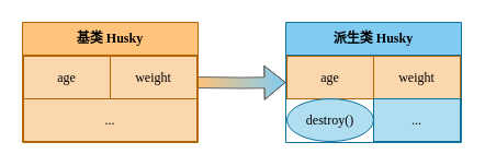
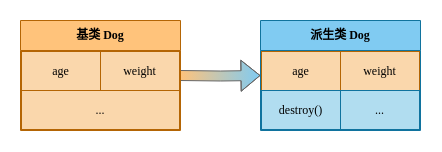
- <mxCell id="3" value="&lt;font face=&quot;consolas&quot;&gt;基类 Husky&lt;/font&gt;" style="swimlane;whiteSpace=wrap;html=1;startSize=30;fillColor=#FFC37B;strokeColor=#b46504;" parent="1" vertex="1"><mxGeometry x="20" y="20" width="160" height="110" as="geometry" /></mxCell>
+ <mxCell id="3" value="&lt;font face=&quot;consolas&quot;&gt;基类 Dog&lt;/font&gt;" style="swimlane;whiteSpace=wrap;html=1;startSize=30;fillColor=#FFC37B;strokeColor=#b46504;" parent="1" vertex="1"><mxGeometry x="20" y="20" width="160" height="110" as="geometry" /></mxCell>
- <mxCell id="7" value="&lt;font face=&quot;consolas&quot;&gt;派生类 Husky&lt;/font&gt;" style="swimlane;whiteSpace=wrap;html=1;startSize=30;fillColor=#80CBF2;strokeColor=#10739e;" parent="1" vertex="1"><mxGeometry x="260" y="20" width="160" height="110" as="geometry" /></mxCell>
+ <mxCell id="7" value="&lt;font face=&quot;consolas&quot;&gt;派生类 Dog&lt;/font&gt;" style="swimlane;whiteSpace=wrap;html=1;startSize=30;fillColor=#80CBF2;strokeColor=#10739e;" parent="1" vertex="1"><mxGeometry x="260" y="20" width="160" height="110" as="geometry" /></mxCell>
- <mxCell id="10" value="&lt;font face=&quot;consolas&quot;&gt;destroy()&lt;/font&gt;" style="ellipse;whiteSpace=wrap;html=1;fillColor=#b1ddf0;strokeColor=#10739e;" parent="7" vertex="1"><mxGeometry x="1" y="70" width="79" height="39" as="geometry" /></mxCell>
+ <mxCell id="10" value="&lt;font face=&quot;consolas&quot;&gt;destroy()&lt;/font&gt;" style="rounded=0;whiteSpace=wrap;html=1;fillColor=#b1ddf0;strokeColor=#10739e;" parent="7" vertex="1"><mxGeometry x="1" y="70" width="79" height="39" as="geometry" /></mxCell>
